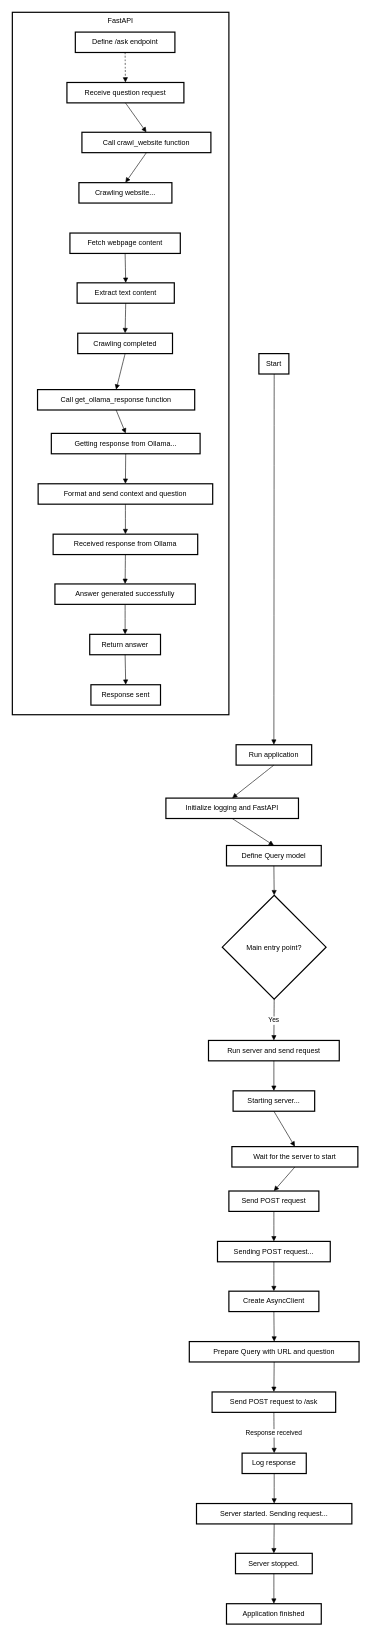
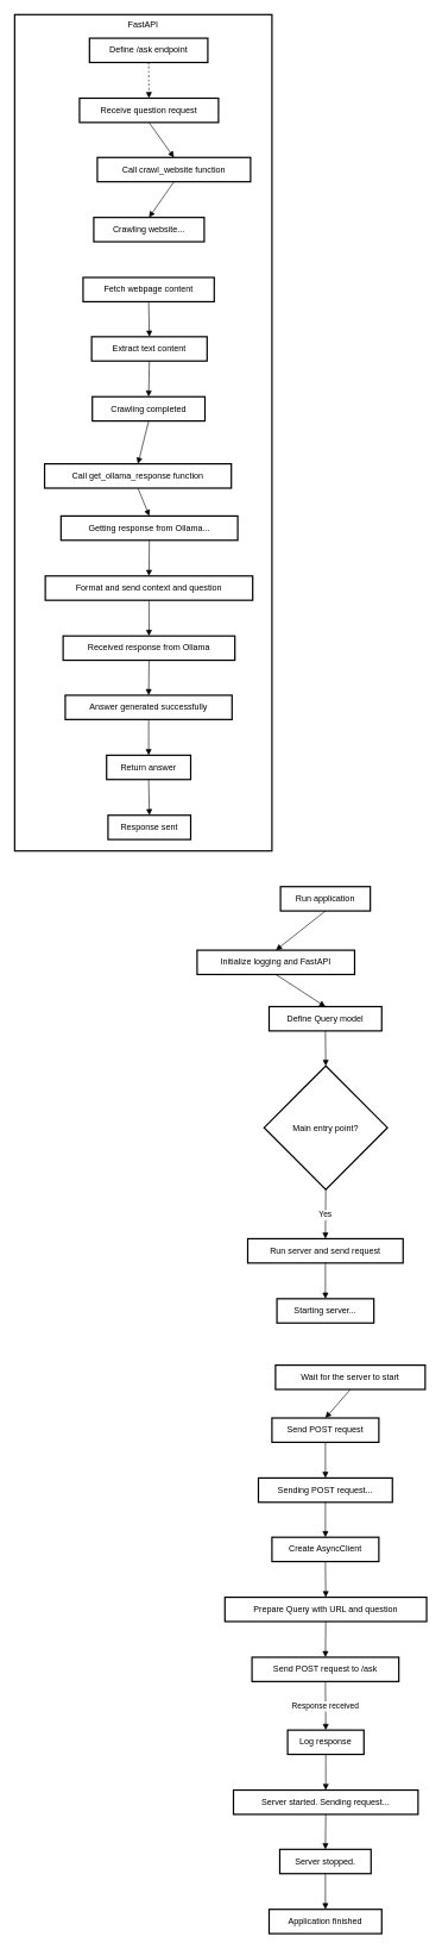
- <mxCell id="29" value="Start" style="whiteSpace=wrap;strokeWidth=2;" vertex="1" parent="1"><mxGeometry x="431" y="589" width="50" height="34" as="geometry" /></mxCell>
- <mxCell id="46" value="" style="curved=1;startArrow=none;endArrow=block;exitX=0.51;exitY=0.99;entryX=0.5;entryY=0.01;rounded=0;" edge="1" parent="1" source="29" target="30"><mxGeometry relative="1" as="geometry"><Array as="points" /></mxGeometry></mxCell>
- <mxCell id="52" value="" style="curved=1;startArrow=none;endArrow=block;exitX=0.5;exitY=0.98;entryX=0.5;entryY=0.01;rounded=0;" edge="1" parent="1" source="35" target="36"><mxGeometry relative="1" as="geometry"><Array as="points" /></mxGeometry></mxCell>
